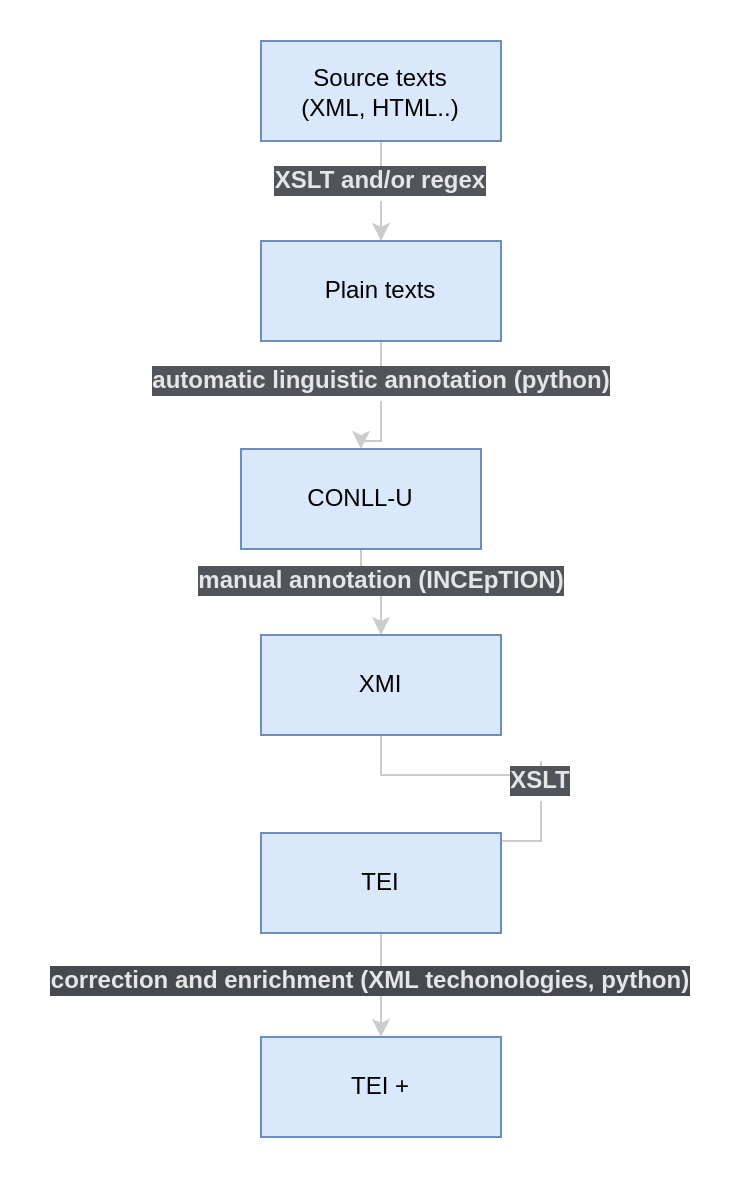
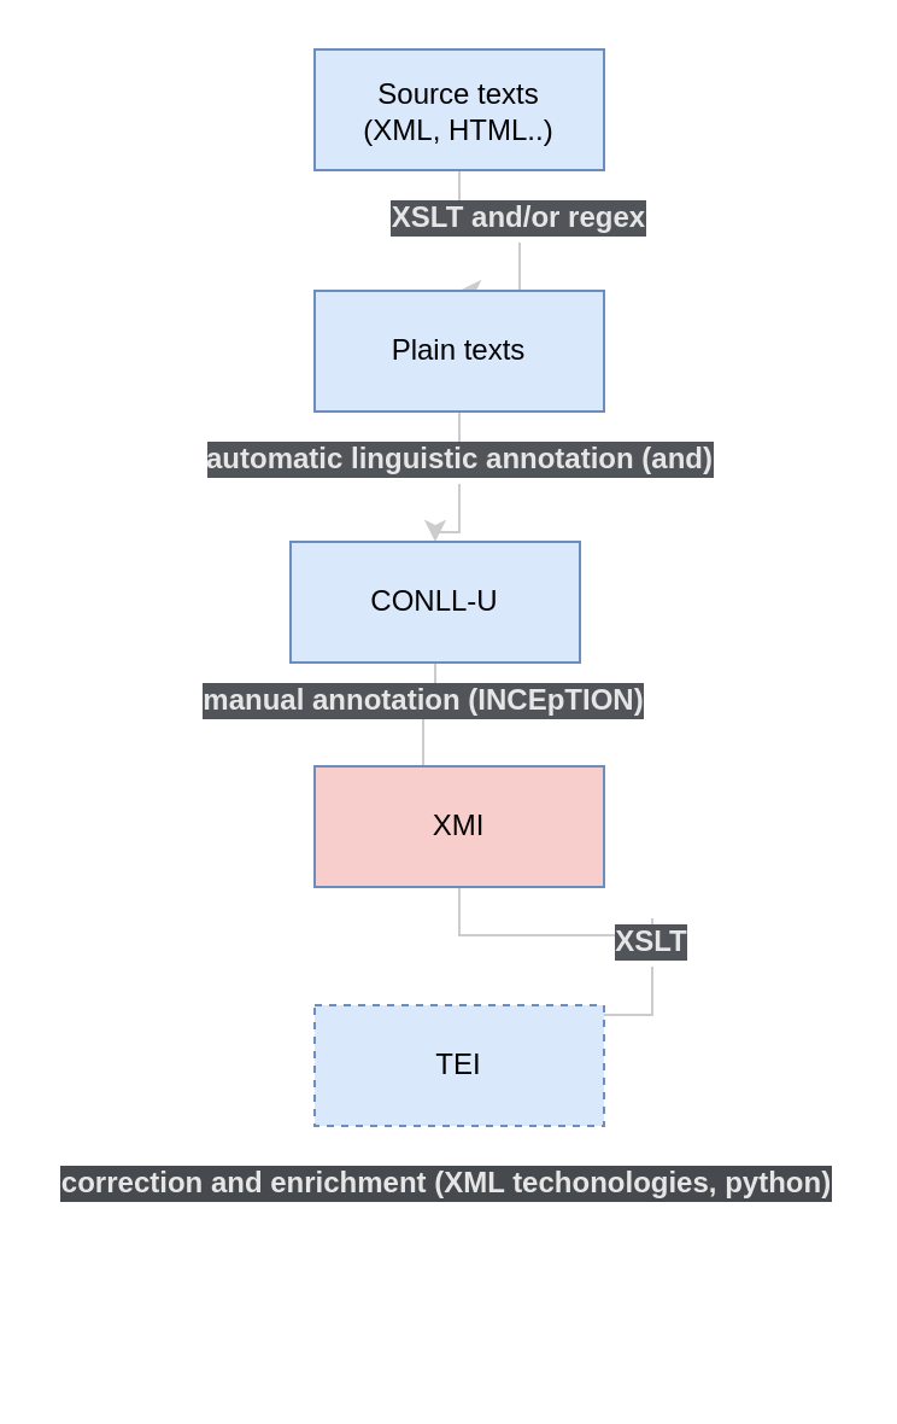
- <mxCell id="18" value="XSLT and/or regex" style="text;html=1;align=center;verticalAlign=middle;whiteSpace=wrap;rounded=0;labelBackgroundColor=#51555A;fontColor=#E6E6E6;fontStyle=1;" vertex="1" parent="1"><mxGeometry x="125" y="80" width="130" height="20" as="geometry" /></mxCell>
+ <mxCell id="18" value="XSLT and/or regex" style="text;html=1;align=center;verticalAlign=middle;whiteSpace=wrap;rounded=0;labelBackgroundColor=#51555A;fontColor=#E6E6E6;fontStyle=1;" vertex="1" parent="1"><mxGeometry x="150" y="80" width="130" height="20" as="geometry" /></mxCell>
- <mxCell id="19" value="automatic linguistic annotation (python)" style="text;html=1;align=center;verticalAlign=middle;whiteSpace=wrap;rounded=0;labelBackgroundColor=#51555A;fontColor=#E6E6E6;fontStyle=1" vertex="1" parent="1"><mxGeometry x="67.5" y="180" width="245" height="20" as="geometry" /></mxCell>
+ <mxCell id="19" value="automatic linguistic annotation (and)" style="text;html=1;align=center;verticalAlign=middle;whiteSpace=wrap;rounded=0;labelBackgroundColor=#51555A;fontColor=#E6E6E6;fontStyle=1" vertex="1" parent="1"><mxGeometry x="67.5" y="180" width="245" height="20" as="geometry" /></mxCell>
- <mxCell id="20" value="manual annotation (INCEpTION)" style="text;html=1;align=center;verticalAlign=middle;whiteSpace=wrap;rounded=0;labelBackgroundColor=#51555A;fontColor=#E6E6E6;fontStyle=1" vertex="1" parent="1"><mxGeometry x="97.5" y="280" width="185" height="20" as="geometry" /></mxCell>
+ <mxCell id="20" value="manual annotation (INCEpTION)" style="text;html=1;align=center;verticalAlign=middle;whiteSpace=wrap;rounded=0;labelBackgroundColor=#51555A;fontColor=#E6E6E6;fontStyle=1" vertex="1" parent="1"><mxGeometry x="82.5" y="280" width="185" height="20" as="geometry" /></mxCell>
- <mxCell id="14" value="XMI" style="whiteSpace=wrap;html=1;fillColor=#dae8fc;strokeColor=#6c8ebf;" vertex="1" parent="1"><mxGeometry x="130" y="317" width="120" height="50" as="geometry" /></mxCell>
+ <mxCell id="14" value="XMI" style="whiteSpace=wrap;html=1;fillColor=#f8cecc;strokeColor=#6c8ebf;" vertex="1" parent="1"><mxGeometry x="130" y="317" width="120" height="50" as="geometry" /></mxCell>
- <mxCell id="16" value="TEI" style="whiteSpace=wrap;html=1;fillColor=#dae8fc;strokeColor=#6c8ebf;" vertex="1" parent="1"><mxGeometry x="130" y="416" width="120" height="50" as="geometry" /></mxCell>
+ <mxCell id="16" value="TEI" style="whiteSpace=wrap;html=1;fillColor=#dae8fc;strokeColor=#6c8ebf;dashed=1;" vertex="1" parent="1"><mxGeometry x="130" y="416" width="120" height="50" as="geometry" /></mxCell>
- <mxCell id="15" value="" style="edgeStyle=orthogonalEdgeStyle;rounded=0;orthogonalLoop=1;jettySize=auto;html=1;strokeColor=#CCCCCC;" edge="1" parent="1" source="16" target="17"><mxGeometry relative="1" as="geometry" /></mxCell>
- <mxCell id="17" value="TEI +" style="whiteSpace=wrap;html=1;fillColor=#dae8fc;strokeColor=#6c8ebf;" vertex="1" parent="1"><mxGeometry x="130" y="518" width="120" height="50" as="geometry" /></mxCell>
